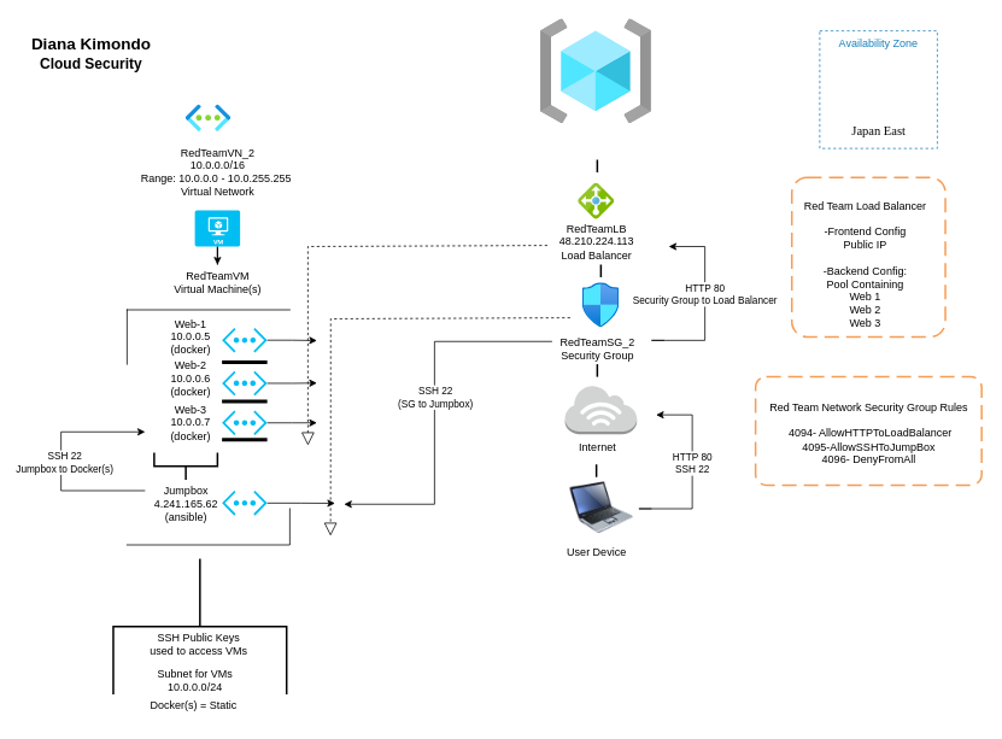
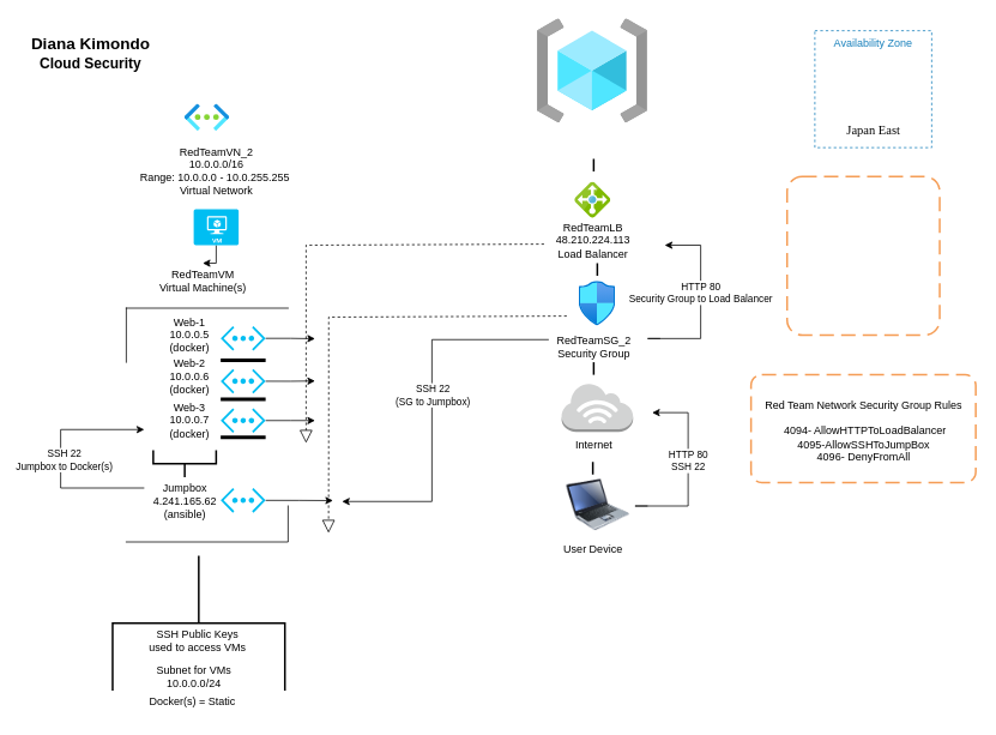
- <mxCell id="55" value="Red Team Load Balancer&lt;div&gt;&lt;br&gt;&lt;/div&gt;&lt;div&gt;-Frontend Config&lt;/div&gt;&lt;div&gt;Public IP&lt;/div&gt;&lt;div&gt;&lt;br&gt;&lt;/div&gt;&lt;div&gt;-Backend Config:&lt;/div&gt;&lt;div&gt;&lt;span style=&quot;background-color: initial;&quot;&gt;Pool Containing&lt;/span&gt;&lt;br&gt;&lt;/div&gt;&lt;div&gt;Web 1&lt;/div&gt;&lt;div&gt;Web 2&lt;/div&gt;&lt;div&gt;Web 3&lt;/div&gt;" style="text;html=1;align=center;verticalAlign=middle;resizable=0;points=[];autosize=1;strokeColor=none;fillColor=none;" vertex="1" parent="1"><mxGeometry x="876" y="212" width="160" height="160" as="geometry" /></mxCell>
- <mxCell id="34" value="RedTeamVM&lt;div&gt;Virtual Machine(s)&lt;/div&gt;" style="text;html=1;align=center;verticalAlign=middle;resizable=0;points=[];autosize=1;strokeColor=none;fillColor=none;" vertex="1" parent="1"><mxGeometry x="180" y="292" width="120" height="40" as="geometry" /></mxCell>
+ <mxCell id="34" value="RedTeamVM&lt;div&gt;Virtual Machine(s)&lt;/div&gt;" style="text;html=1;align=center;verticalAlign=middle;resizable=0;points=[];autosize=1;strokeColor=none;fillColor=none;" vertex="1" parent="1"><mxGeometry x="165" y="292" width="120" height="40" as="geometry" /></mxCell>
